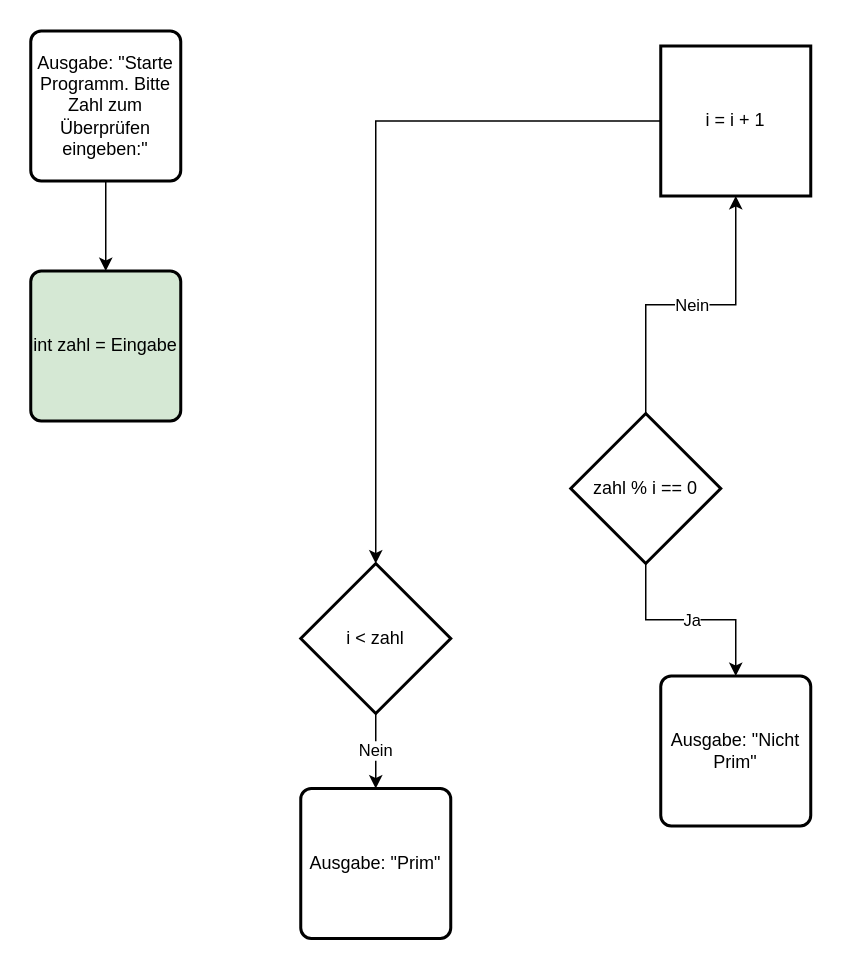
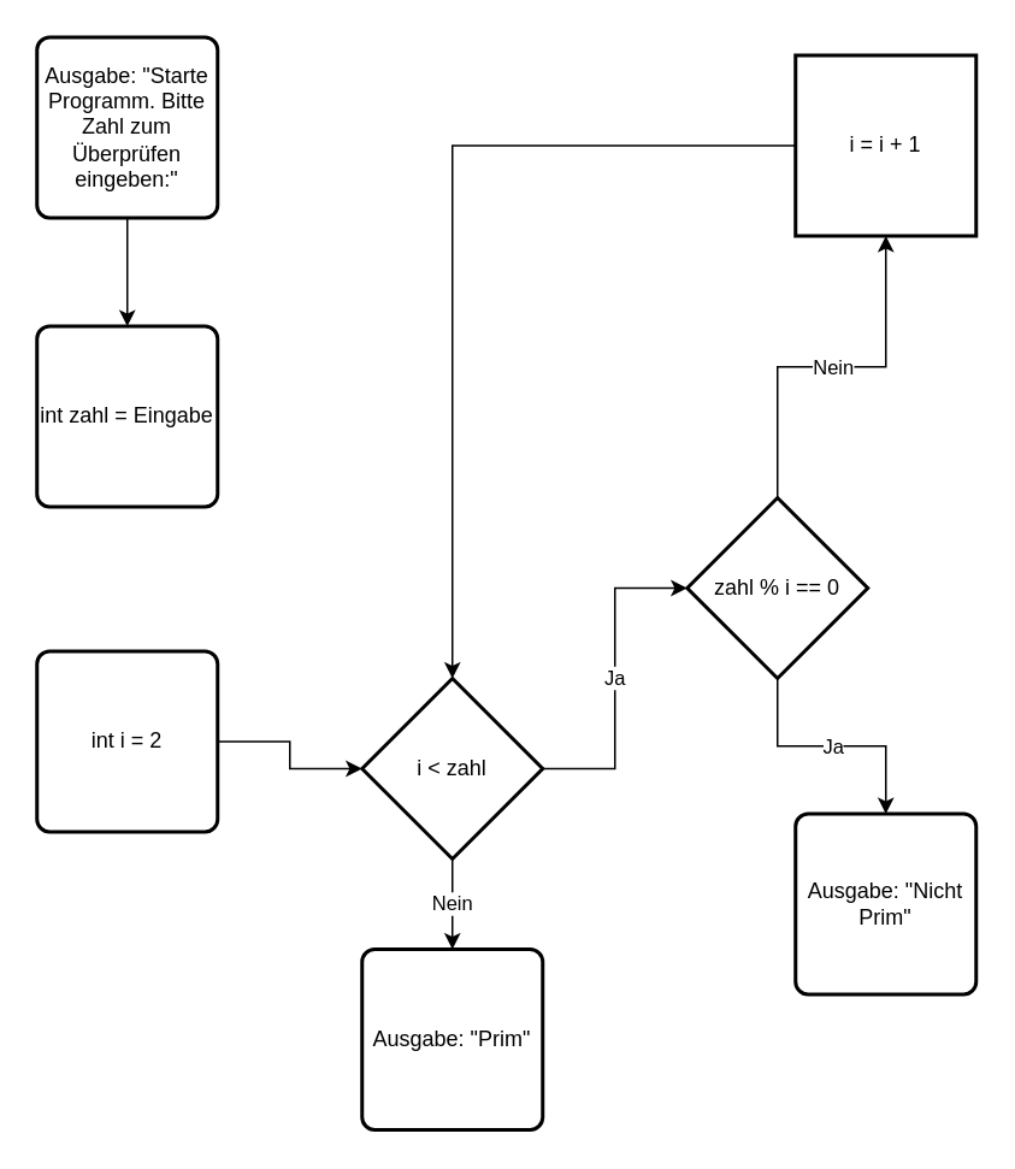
- <mxCell id="4" value="int zahl = Eingabe" style="rounded=1;whiteSpace=wrap;html=1;absoluteArcSize=1;arcSize=14;strokeWidth=2;fillColor=#d5e8d4;" vertex="1" parent="1"><mxGeometry x="20" y="180" width="100" height="100" as="geometry" /></mxCell>
+ <mxCell id="4" value="int zahl = Eingabe" style="rounded=1;whiteSpace=wrap;html=1;absoluteArcSize=1;arcSize=14;strokeWidth=2;" vertex="1" parent="1"><mxGeometry x="20" y="180" width="100" height="100" as="geometry" /></mxCell>
+ <mxCell id="6" value="Ja" style="edgeStyle=orthogonalEdgeStyle;rounded=0;orthogonalLoop=1;jettySize=auto;html=1;" edge="1" parent="1" source="8" target="14"><mxGeometry relative="1" as="geometry" /></mxCell>
+ <mxCell id="5" value="int i = 2" style="rounded=1;whiteSpace=wrap;html=1;absoluteArcSize=1;arcSize=14;strokeWidth=2;" vertex="1" parent="1"><mxGeometry x="20" y="360" width="100" height="100" as="geometry" /></mxCell>
+ <mxCell id="9" style="edgeStyle=orthogonalEdgeStyle;rounded=0;orthogonalLoop=1;jettySize=auto;html=1;exitX=1;exitY=0.5;exitDx=0;exitDy=0;entryX=0;entryY=0.5;entryDx=0;entryDy=0;entryPerimeter=0;" edge="1" parent="1" source="5" target="8"><mxGeometry relative="1" as="geometry" /></mxCell>
